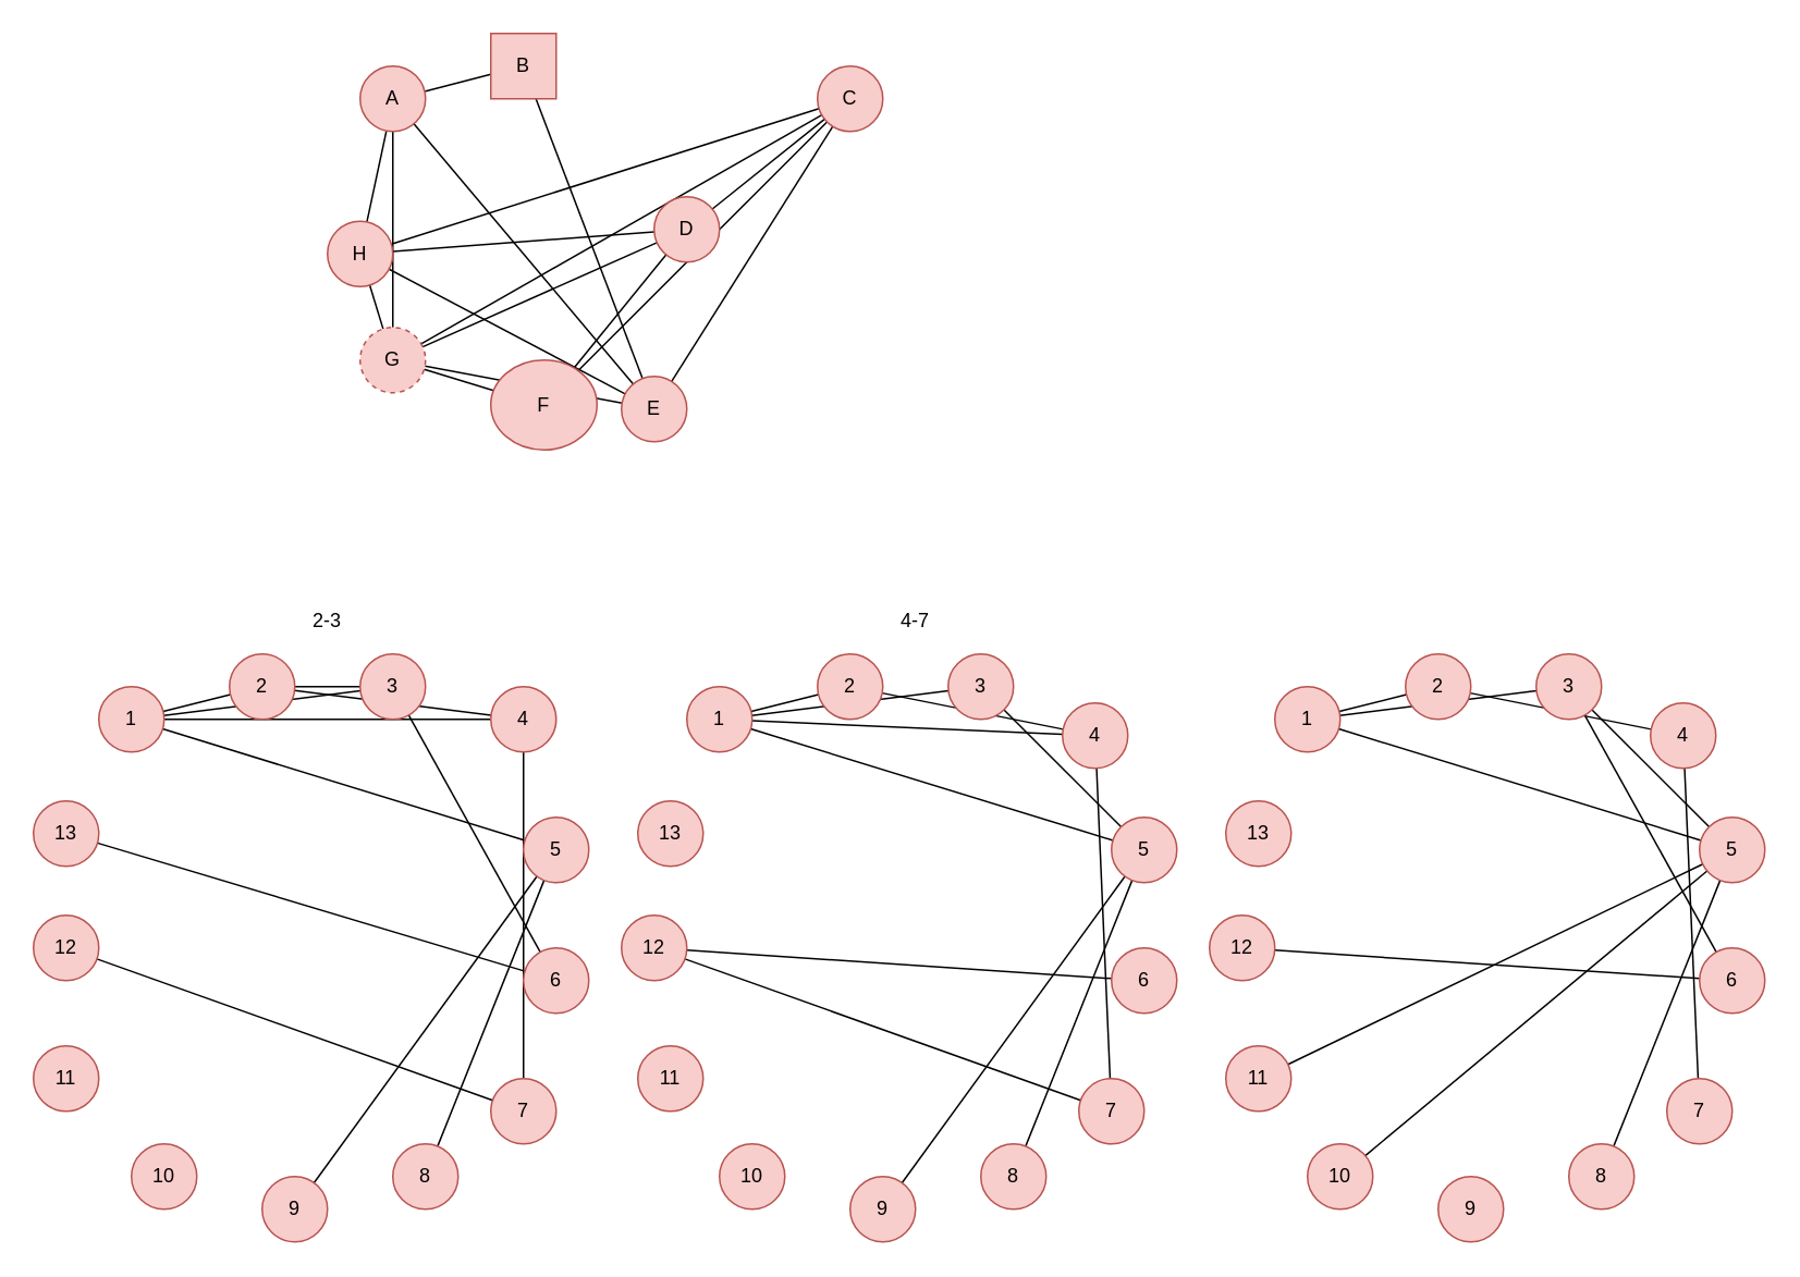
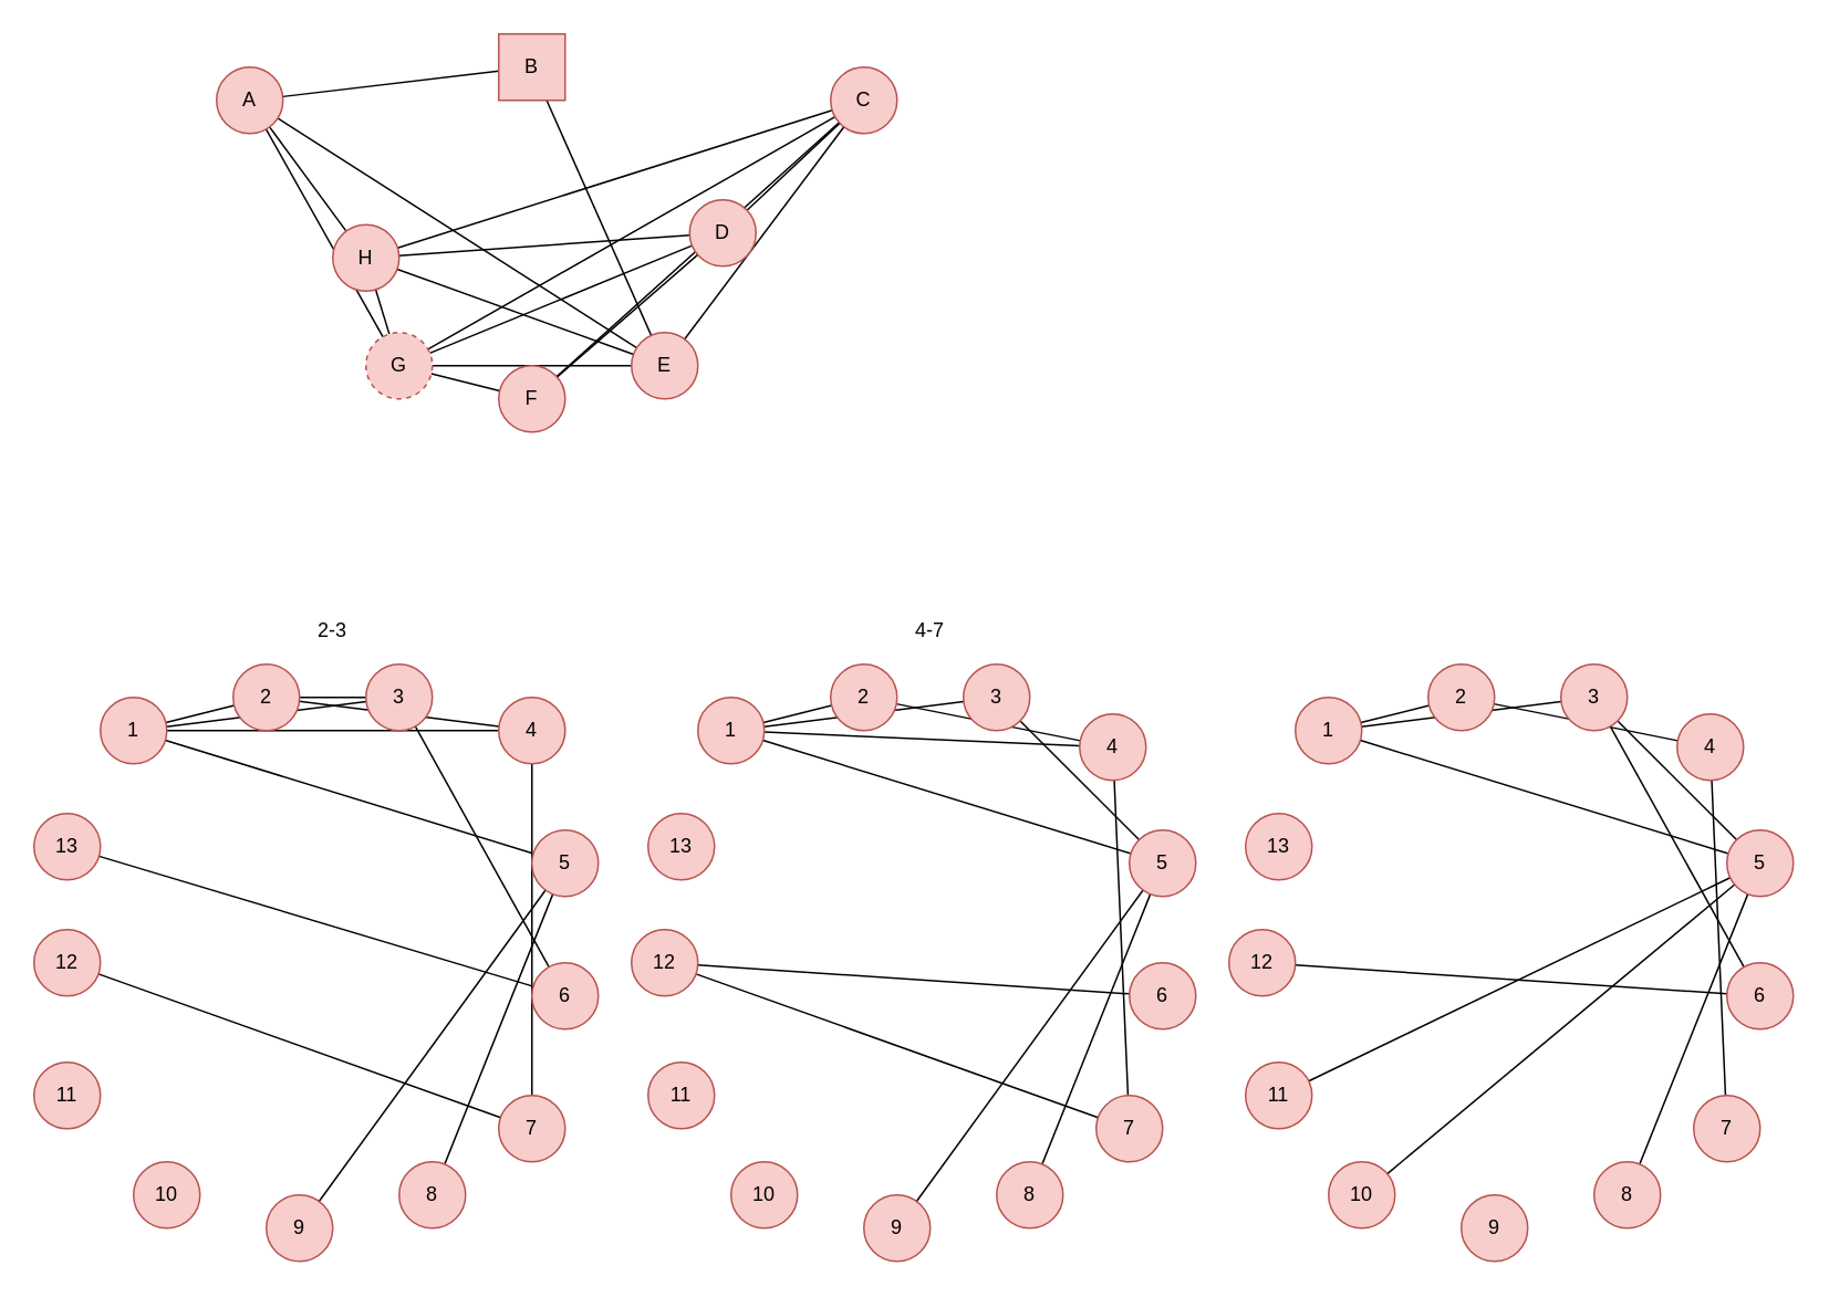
- <mxCell id="6" value="A" style="ellipse;whiteSpace=wrap;html=1;aspect=fixed;fillColor=#f8cecc;strokeColor=#b85450;" parent="1" vertex="1"><mxGeometry x="220" y="40" width="40" height="40" as="geometry" /></mxCell>
+ <mxCell id="6" value="A" style="ellipse;whiteSpace=wrap;html=1;aspect=fixed;fillColor=#f8cecc;strokeColor=#b85450;" parent="1" vertex="1"><mxGeometry x="130" y="40" width="40" height="40" as="geometry" /></mxCell>
- <mxCell id="18" value="D" style="ellipse;whiteSpace=wrap;html=1;aspect=fixed;fillColor=#f8cecc;strokeColor=#b85450;fontStyle=0" parent="1" vertex="1"><mxGeometry x="400" y="120" width="40" height="40" as="geometry" /></mxCell>
+ <mxCell id="18" value="D" style="ellipse;whiteSpace=wrap;html=1;aspect=fixed;fillColor=#f8cecc;strokeColor=#b85450;fontStyle=0" parent="1" vertex="1"><mxGeometry x="415" y="120" width="40" height="40" as="geometry" /></mxCell>
- <mxCell id="23" value="F" style="ellipse;whiteSpace=wrap;html=1;aspect=fixed;fillColor=#f8cecc;strokeColor=#b85450;fontStyle=0" parent="1" vertex="1"><mxGeometry x="300" y="220" width="65" height="55" as="geometry" /></mxCell>
+ <mxCell id="23" value="F" style="ellipse;whiteSpace=wrap;html=1;aspect=fixed;fillColor=#f8cecc;strokeColor=#b85450;fontStyle=0" parent="1" vertex="1"><mxGeometry x="300" y="220" width="40" height="40" as="geometry" /></mxCell>
- <mxCell id="21" value="E" style="ellipse;whiteSpace=wrap;html=1;aspect=fixed;fillColor=#f8cecc;strokeColor=#b85450;fontStyle=0" parent="1" vertex="1"><mxGeometry x="380" y="230" width="40" height="40" as="geometry" /></mxCell>
+ <mxCell id="21" value="E" style="ellipse;whiteSpace=wrap;html=1;aspect=fixed;fillColor=#f8cecc;strokeColor=#b85450;fontStyle=0" parent="1" vertex="1"><mxGeometry x="380" y="200" width="40" height="40" as="geometry" /></mxCell>
